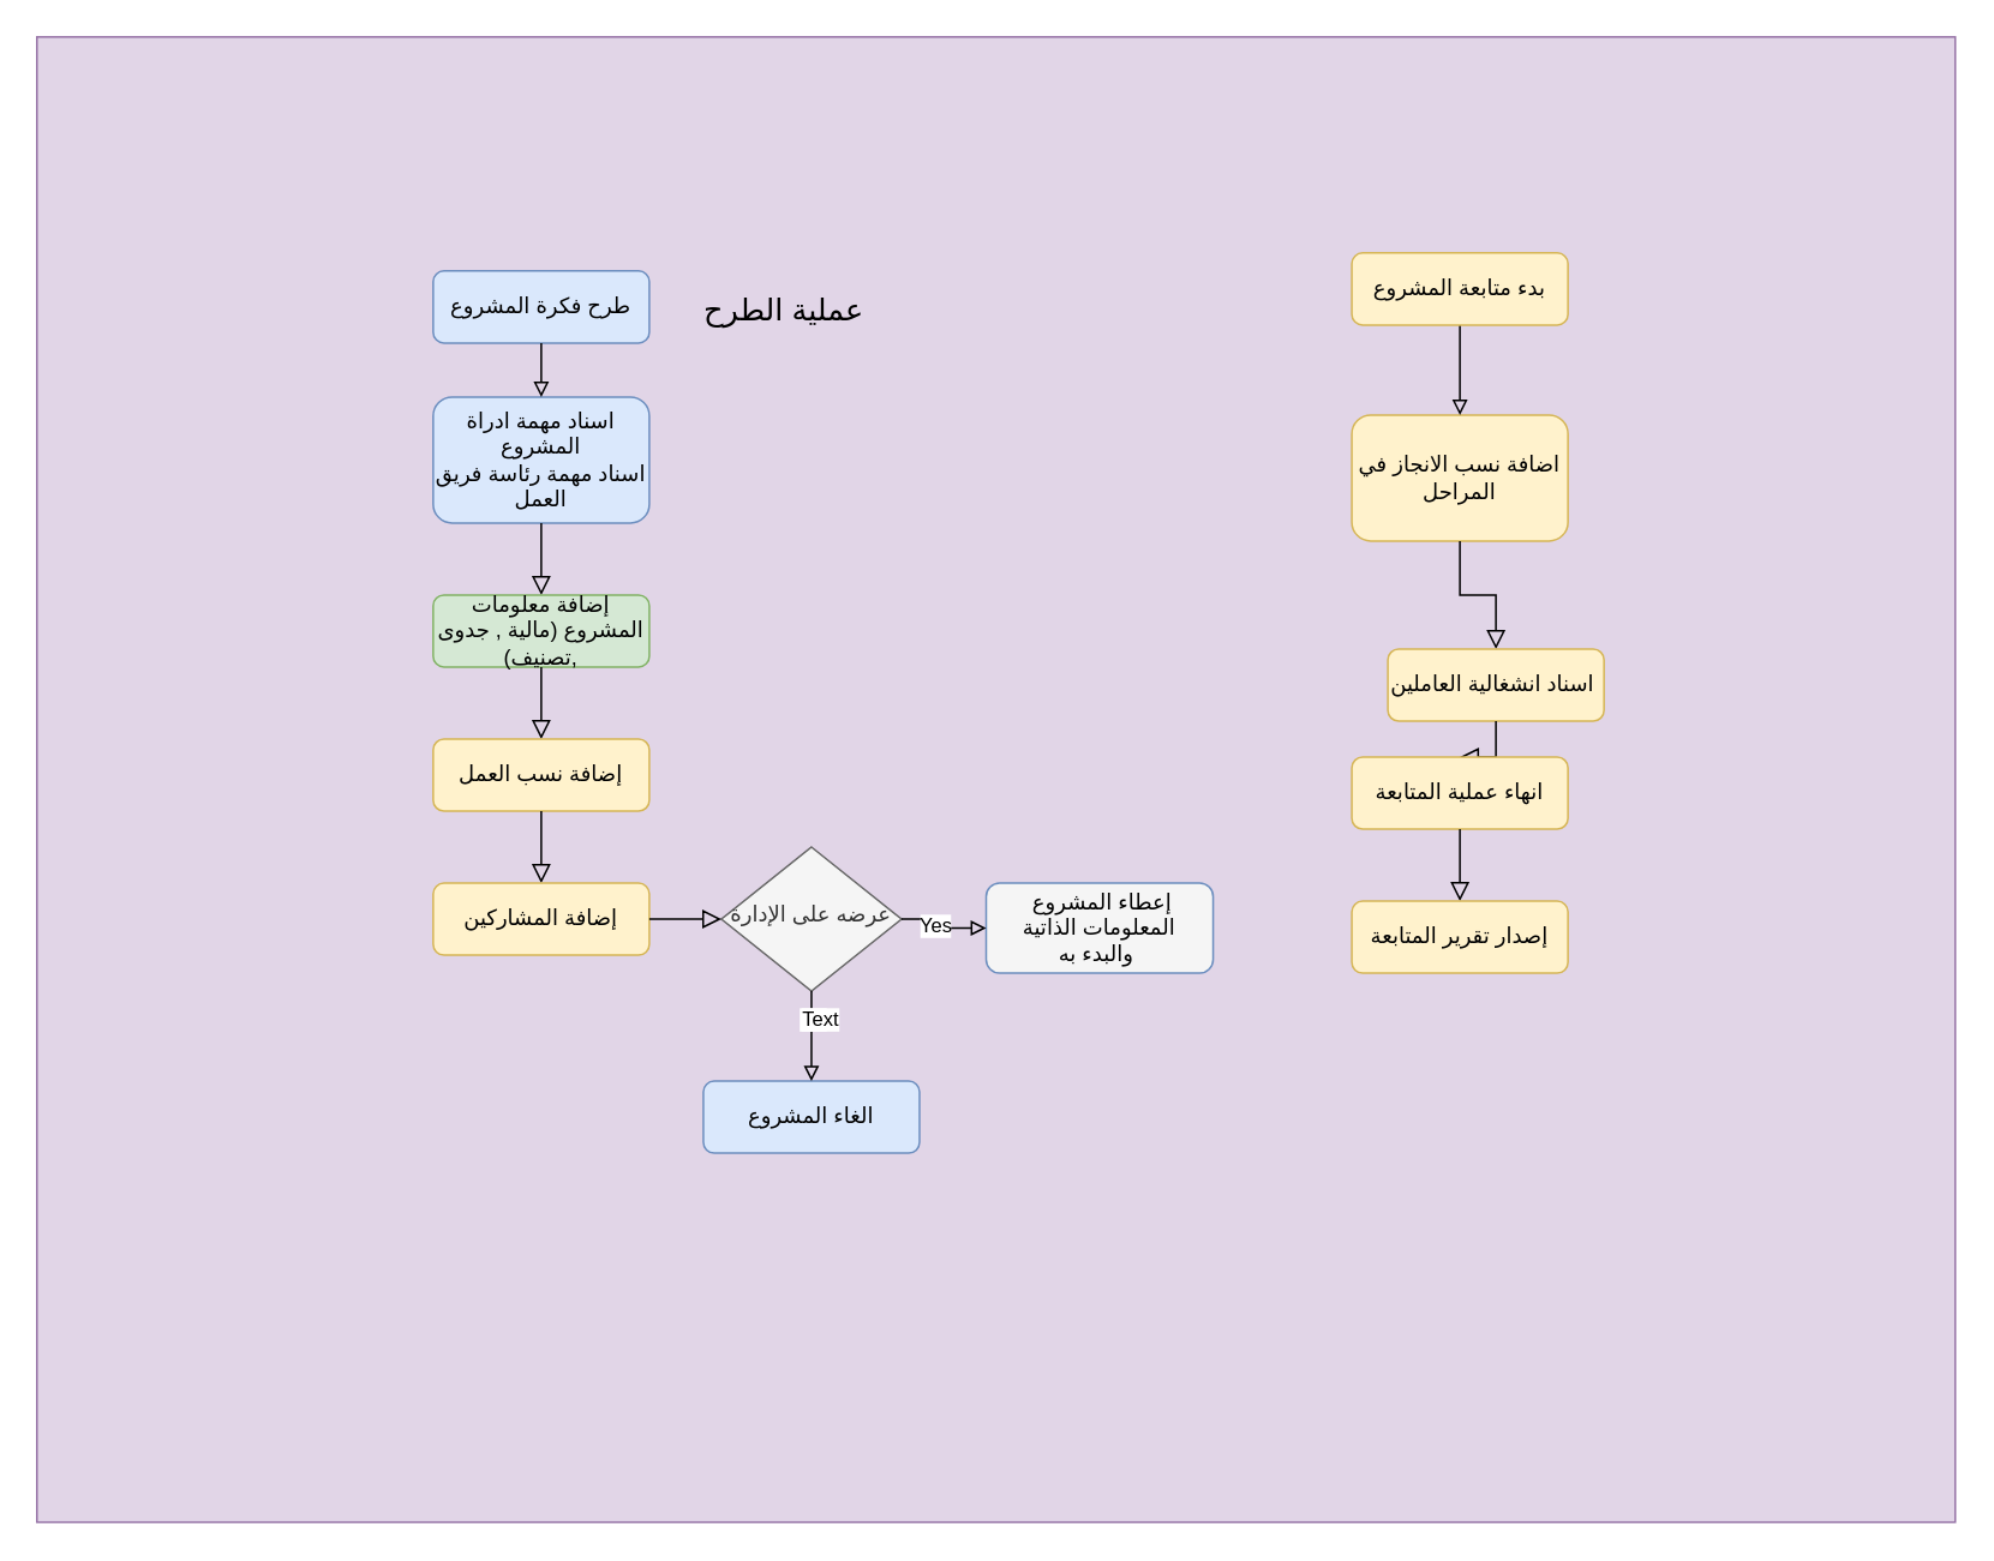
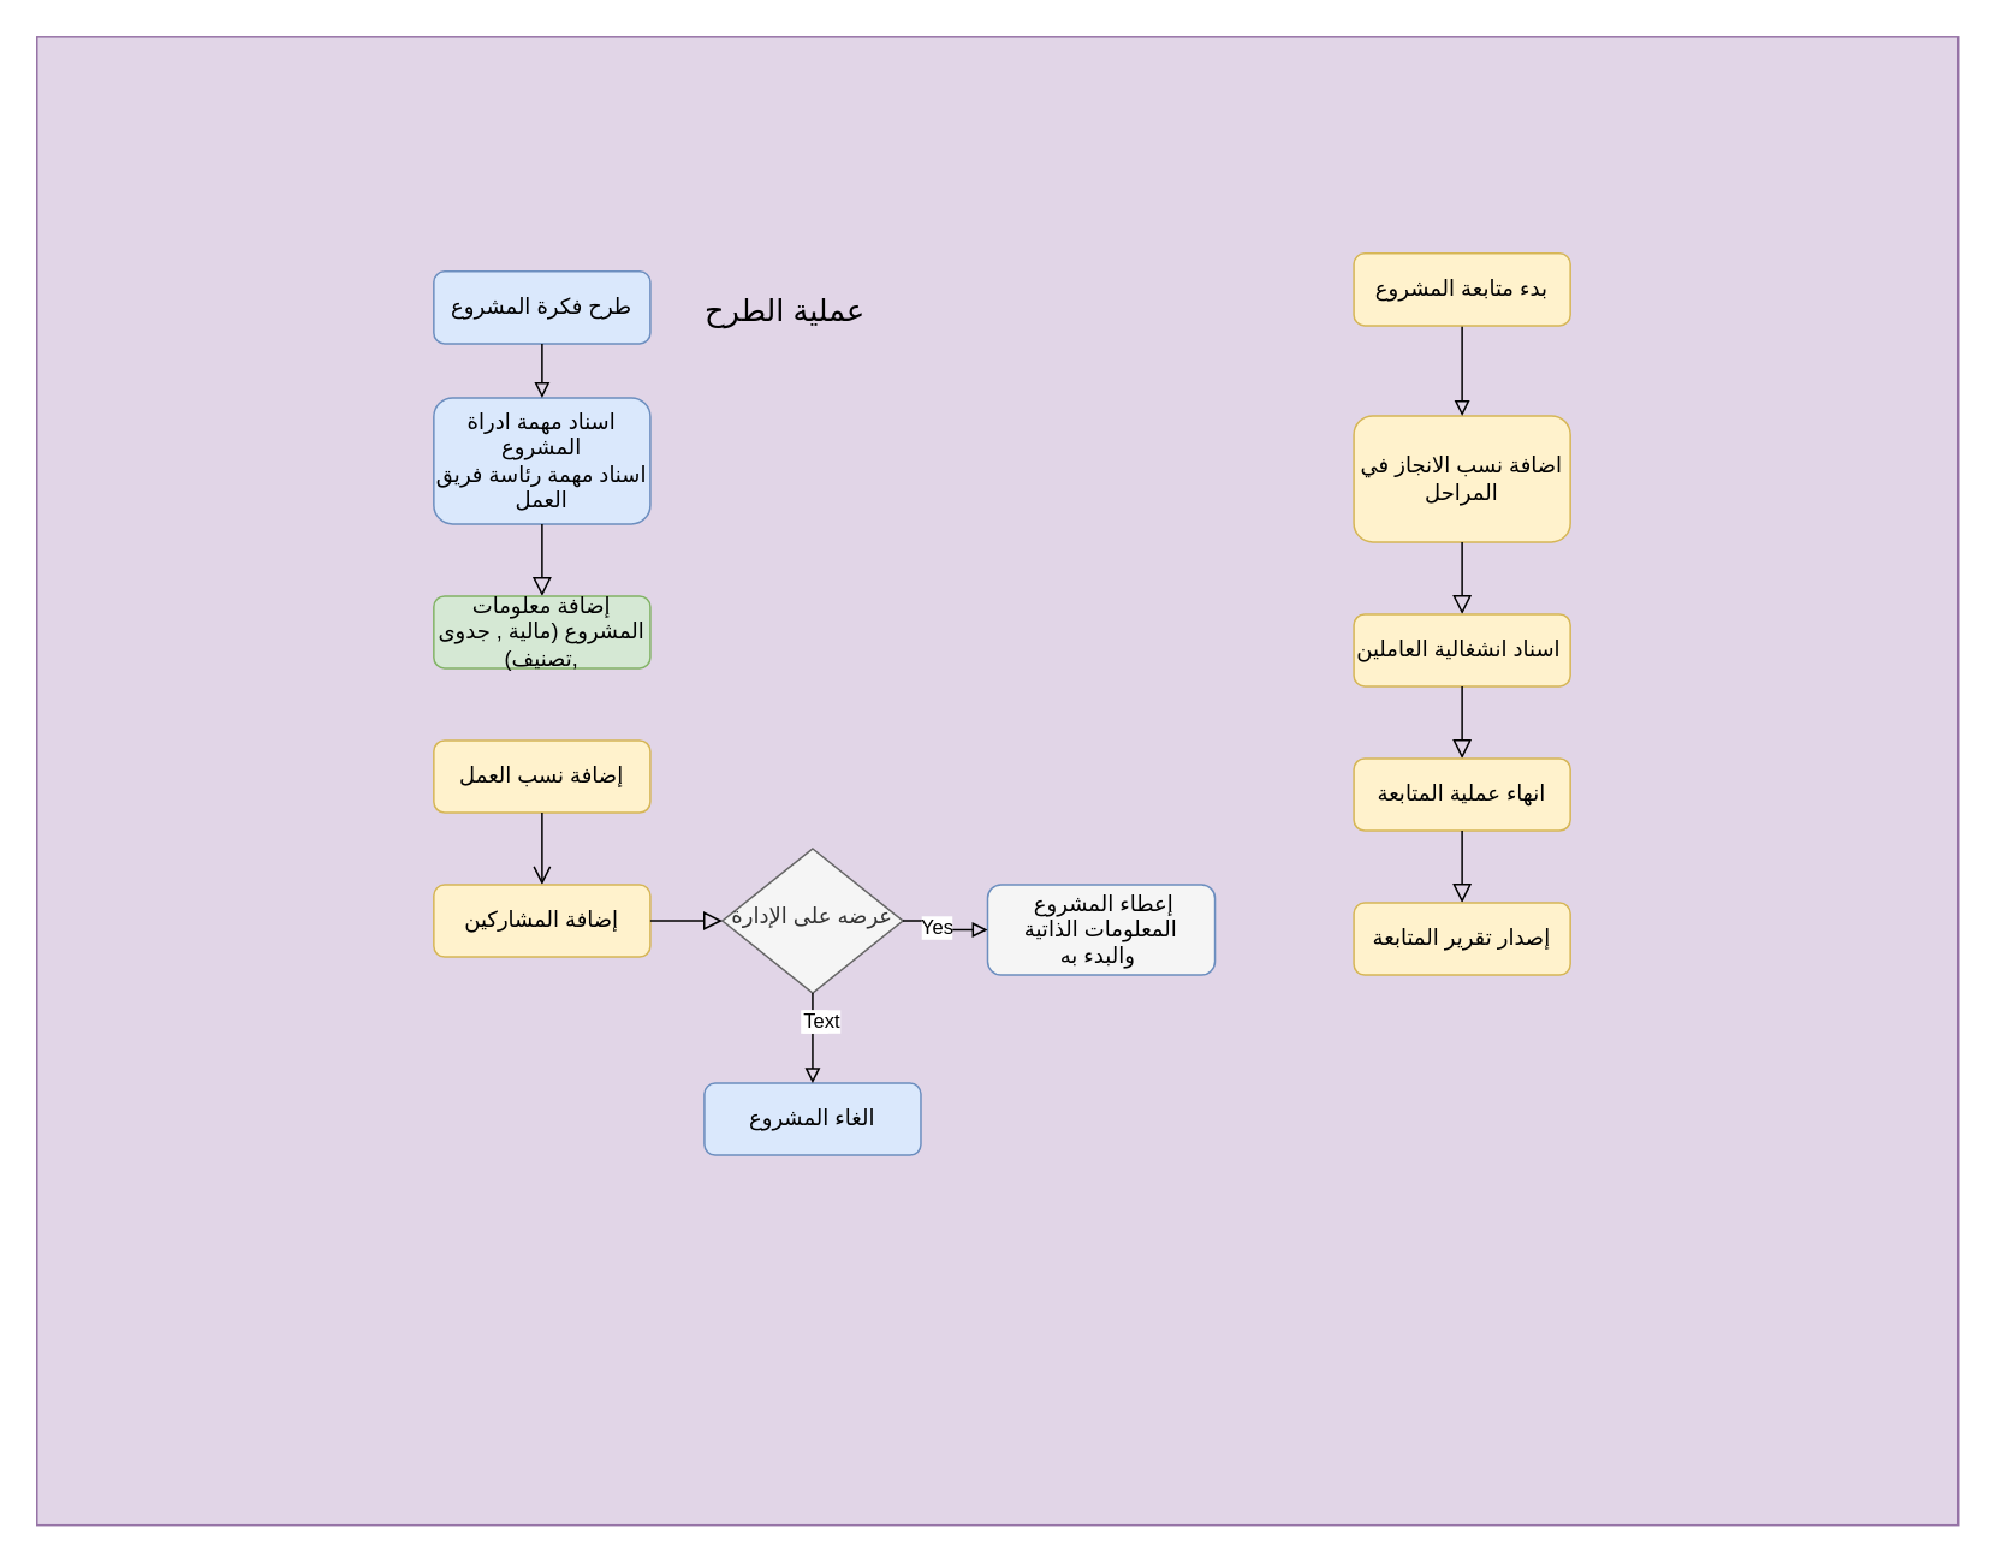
- <mxCell id="8" value="اسناد انشغالية العاملين&amp;nbsp;" style="rounded=1;whiteSpace=wrap;html=1;fontSize=12;glass=0;strokeWidth=1;shadow=0;fillColor=#fff2cc;strokeColor=#d6b656;" vertex="1" parent="3"><mxGeometry x="20" y="220" width="120" height="40" as="geometry" /></mxCell>
+ <mxCell id="8" value="اسناد انشغالية العاملين&amp;nbsp;" style="rounded=1;whiteSpace=wrap;html=1;fontSize=12;glass=0;strokeWidth=1;shadow=0;fillColor=#fff2cc;strokeColor=#d6b656;" vertex="1" parent="3"><mxGeometry y="200" width="120" height="40" as="geometry" /></mxCell>
- <mxCell id="18" value="" style="rounded=0;html=1;jettySize=auto;orthogonalLoop=1;fontSize=11;endArrow=block;endFill=0;endSize=8;strokeWidth=1;shadow=0;labelBackgroundColor=none;edgeStyle=orthogonalEdgeStyle;" edge="1" parent="13" source="17" target="19"><mxGeometry relative="1" as="geometry"><mxPoint x="60" y="200" as="sourcePoint" /><mxPoint x="60" y="410" as="targetPoint" /></mxGeometry></mxCell>
- <mxCell id="20" value="" style="rounded=0;html=1;jettySize=auto;orthogonalLoop=1;fontSize=11;endArrow=block;endFill=0;endSize=8;strokeWidth=1;shadow=0;labelBackgroundColor=none;edgeStyle=orthogonalEdgeStyle;" edge="1" parent="13" source="19" target="21"><mxGeometry relative="1" as="geometry"><mxPoint x="60" y="270" as="sourcePoint" /><mxPoint x="60" y="410" as="targetPoint" /></mxGeometry></mxCell>
+ <mxCell id="20" value="" style="rounded=0;html=1;jettySize=auto;orthogonalLoop=1;fontSize=11;endArrow=open;endFill=0;endSize=8;strokeWidth=1;shadow=0;labelBackgroundColor=none;edgeStyle=orthogonalEdgeStyle;" edge="1" parent="13" source="19" target="21"><mxGeometry relative="1" as="geometry"><mxPoint x="60" y="270" as="sourcePoint" /><mxPoint x="60" y="410" as="targetPoint" /></mxGeometry></mxCell>
